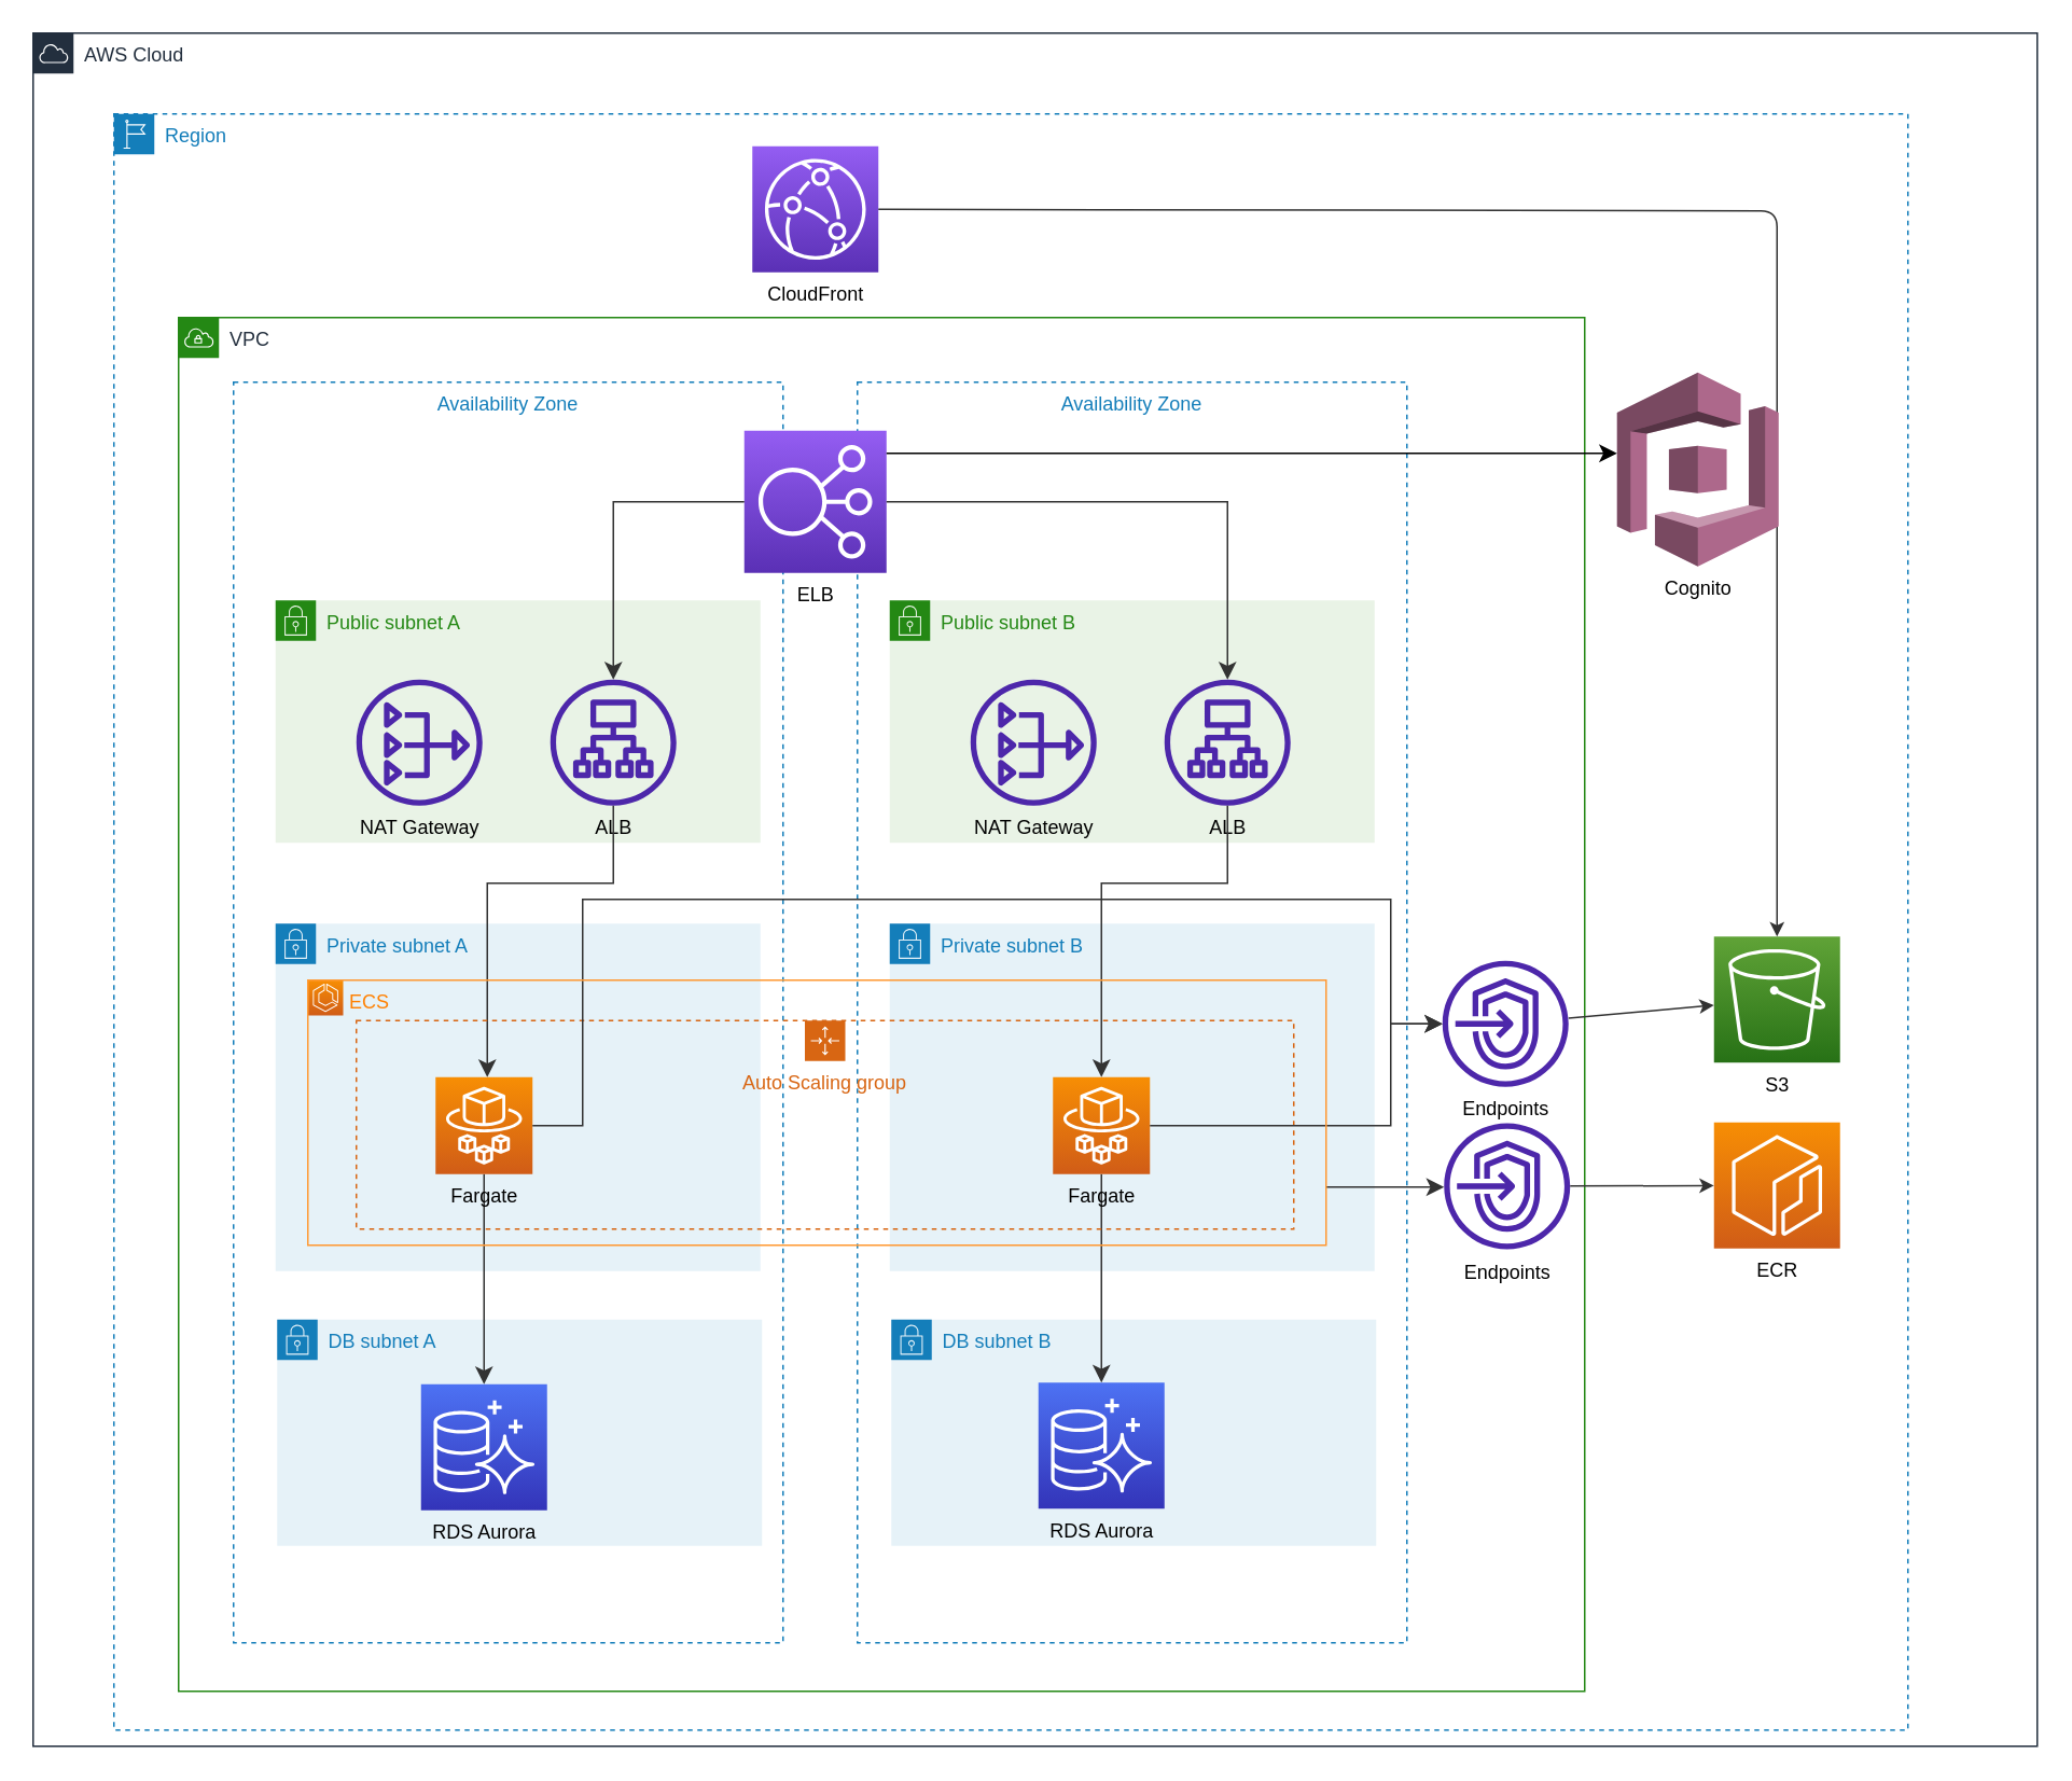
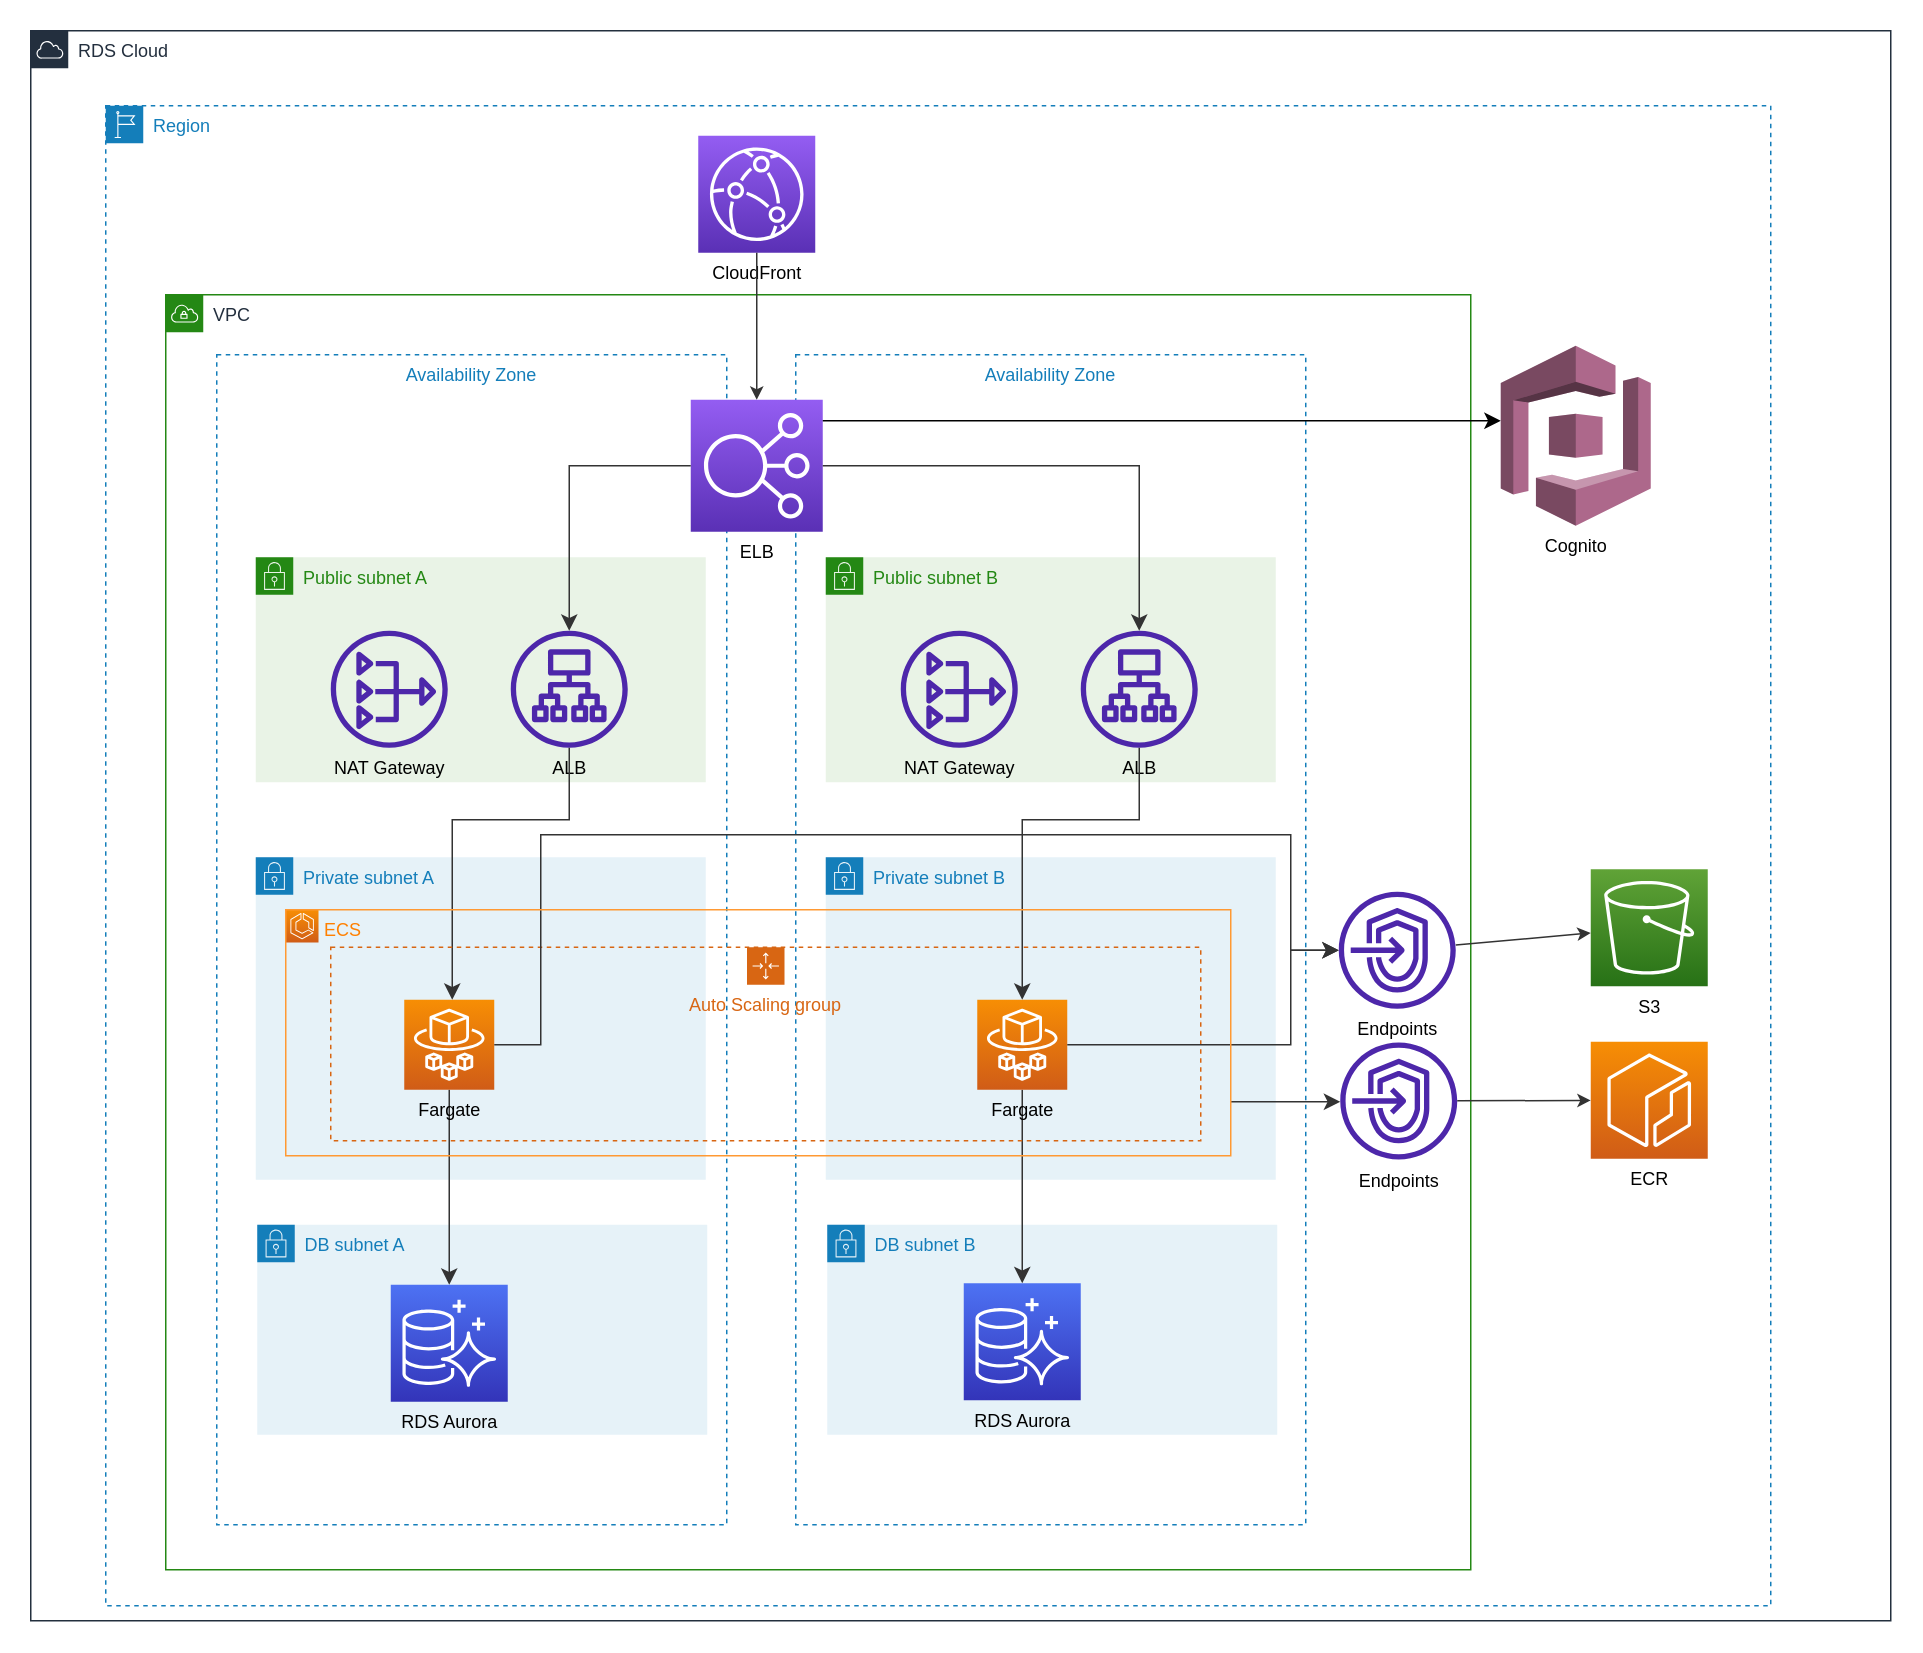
- <mxCell id="34" value="AWS Cloud" style="points=[[0,0],[0.25,0],[0.5,0],[0.75,0],[1,0],[1,0.25],[1,0.5],[1,0.75],[1,1],[0.75,1],[0.5,1],[0.25,1],[0,1],[0,0.75],[0,0.5],[0,0.25]];outlineConnect=0;gradientColor=none;html=1;whiteSpace=wrap;fontSize=12;fontStyle=0;container=1;pointerEvents=0;collapsible=0;recursiveResize=0;shape=mxgraph.aws4.group;grIcon=mxgraph.aws4.group_aws_cloud;strokeColor=#232F3E;fillColor=none;verticalAlign=top;align=left;spacingLeft=30;fontColor=#232F3E;dashed=0;" parent="1" vertex="1"><mxGeometry x="20" y="20" width="1240" height="1060" as="geometry" /></mxCell>
+ <mxCell id="34" value="RDS Cloud" style="points=[[0,0],[0.25,0],[0.5,0],[0.75,0],[1,0],[1,0.25],[1,0.5],[1,0.75],[1,1],[0.75,1],[0.5,1],[0.25,1],[0,1],[0,0.75],[0,0.5],[0,0.25]];outlineConnect=0;gradientColor=none;html=1;whiteSpace=wrap;fontSize=12;fontStyle=0;container=1;pointerEvents=0;collapsible=0;recursiveResize=0;shape=mxgraph.aws4.group;grIcon=mxgraph.aws4.group_aws_cloud;strokeColor=#232F3E;fillColor=none;verticalAlign=top;align=left;spacingLeft=30;fontColor=#232F3E;dashed=0;" parent="1" vertex="1"><mxGeometry x="20" y="20" width="1240" height="1060" as="geometry" /></mxCell>
- <mxCell id="39" value="" style="endArrow=classic;html=1;strokeColor=#333333;fontColor=#FF8000;" parent="35" source="38" target="36" edge="1"><mxGeometry width="50" height="50" relative="1" as="geometry"><mxPoint x="444" y="108" as="sourcePoint" /><mxPoint x="444" y="206" as="targetPoint" /><Array as="points"><mxPoint x="1029" y="60" /></Array></mxGeometry></mxCell>
+ <mxCell id="43" value="" style="endArrow=classic;html=1;strokeColor=#333333;fontColor=#FF8000;" parent="1" source="38" target="10" edge="1"><mxGeometry width="50" height="50" relative="1" as="geometry"><mxPoint x="505.322" y="233.999" as="sourcePoint" /><mxPoint x="620" y="471" as="targetPoint" /></mxGeometry></mxCell>
